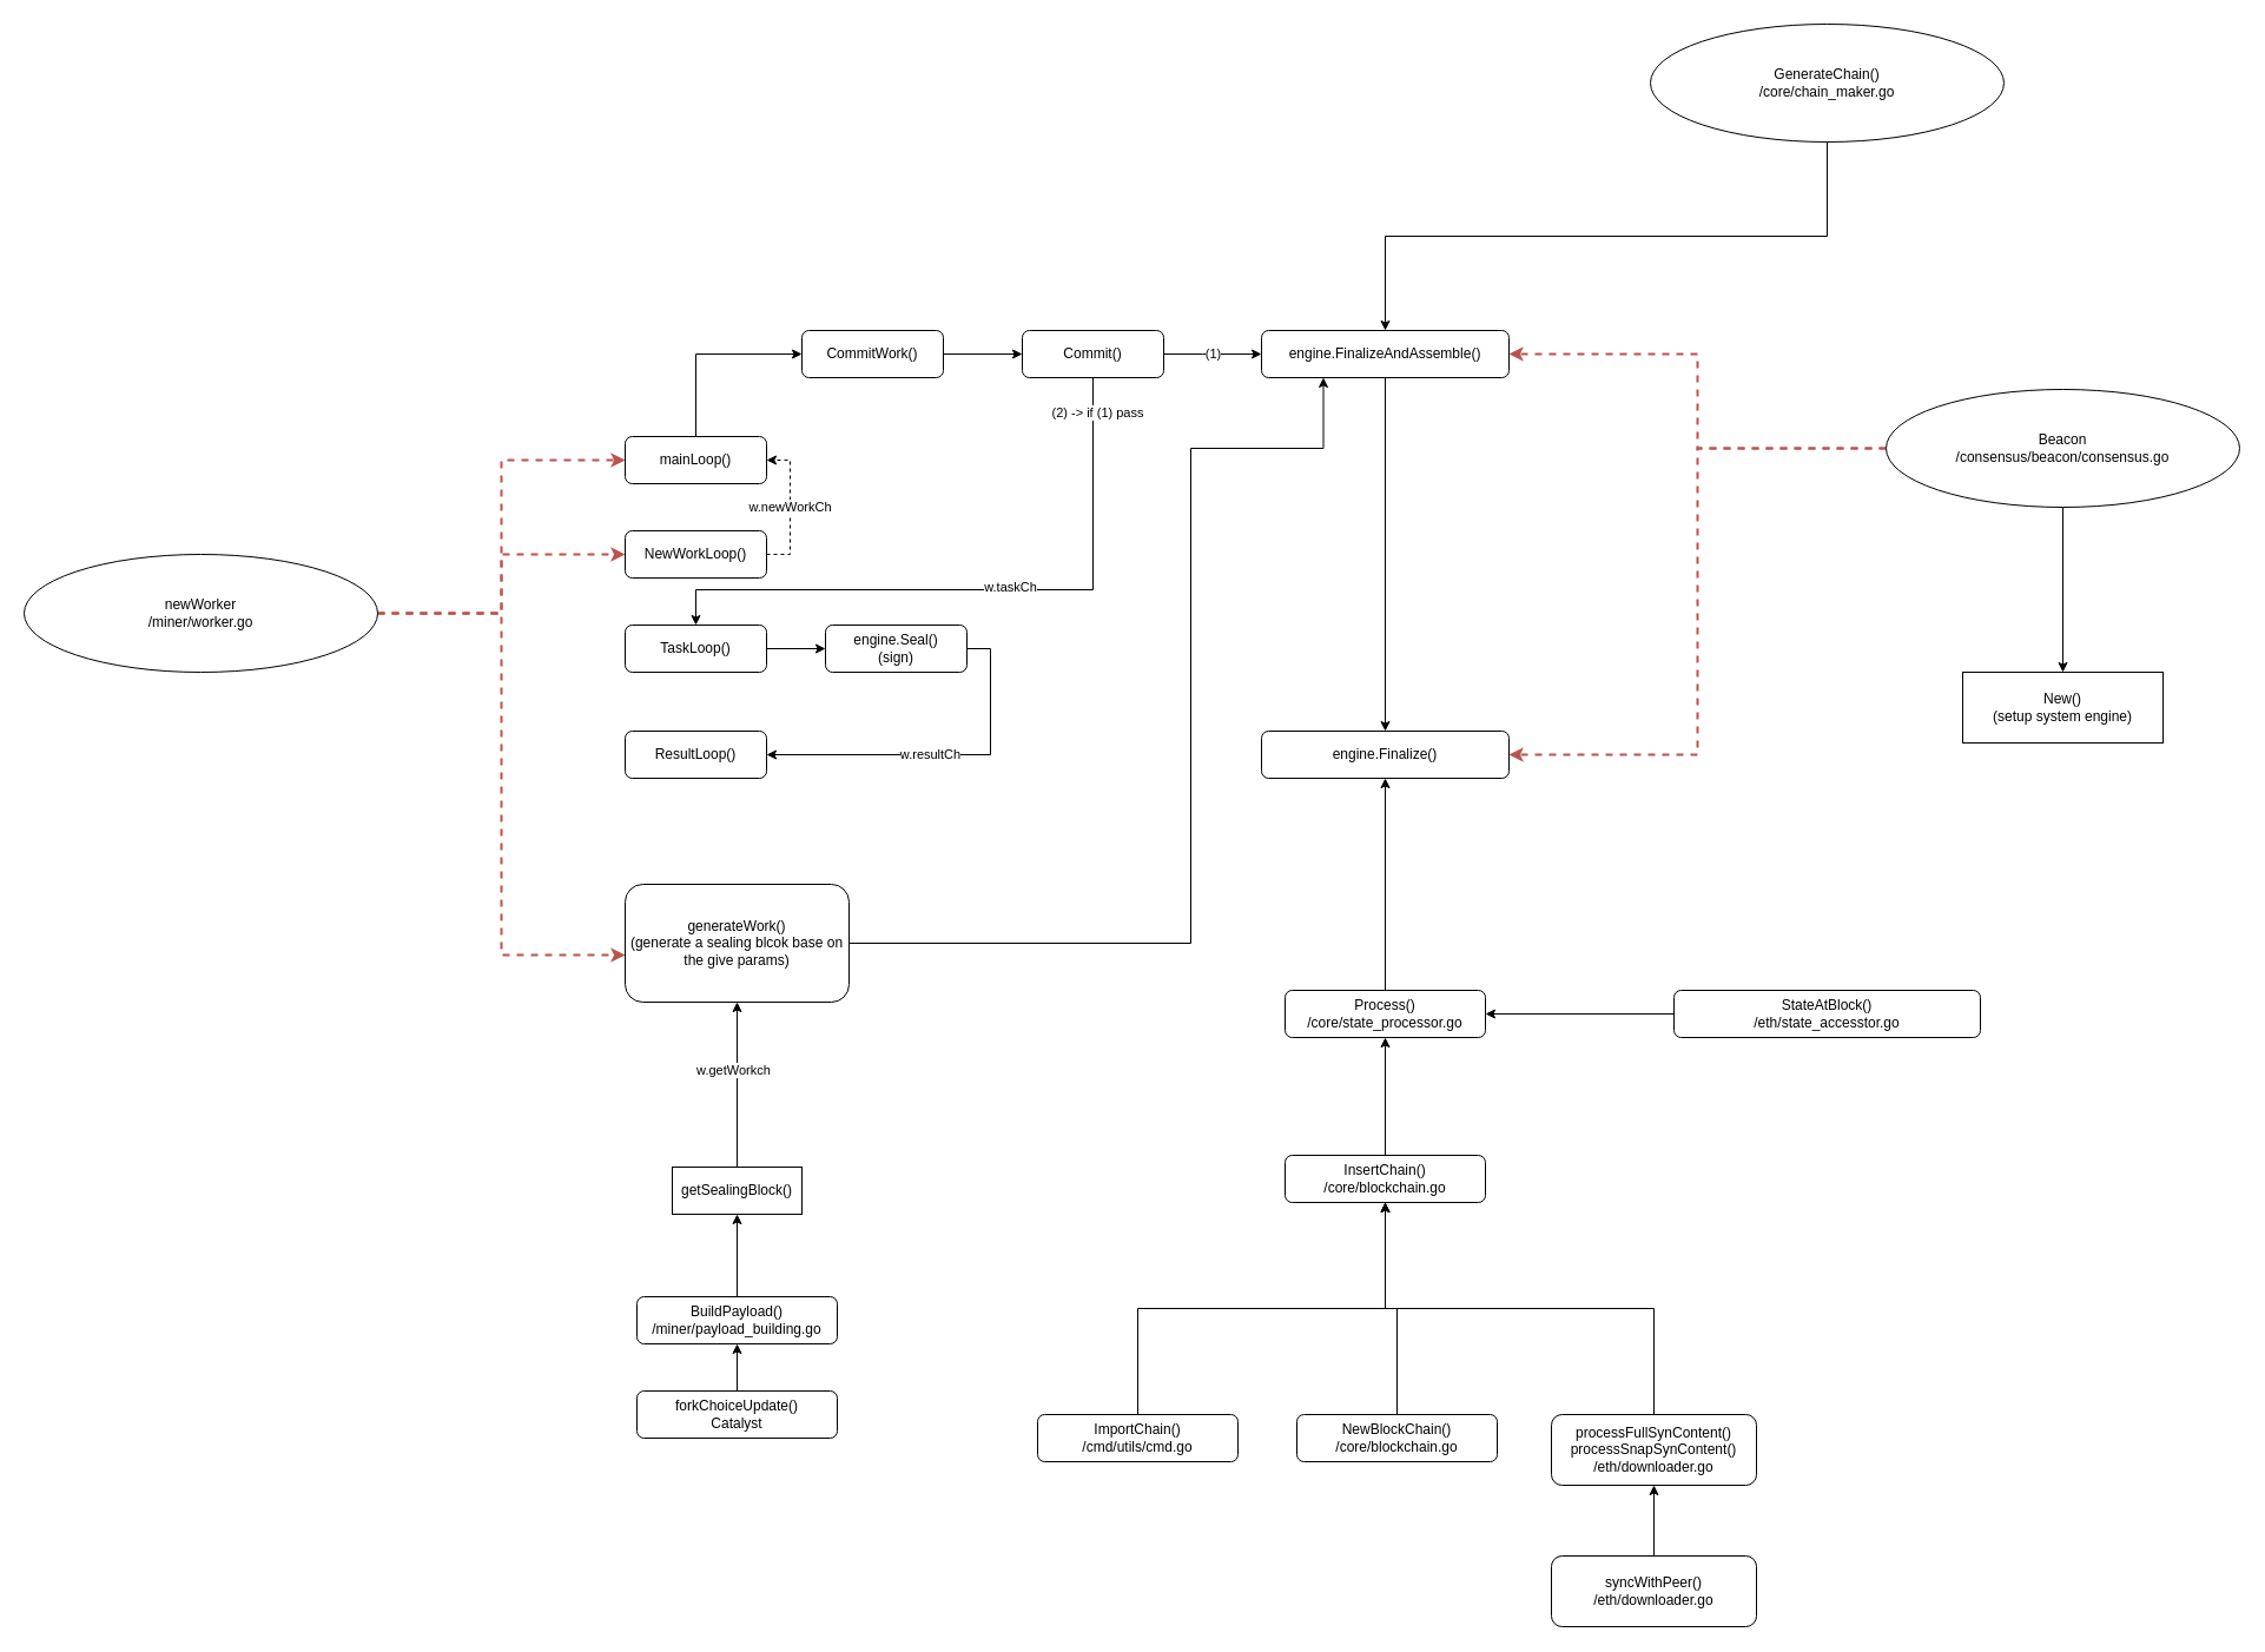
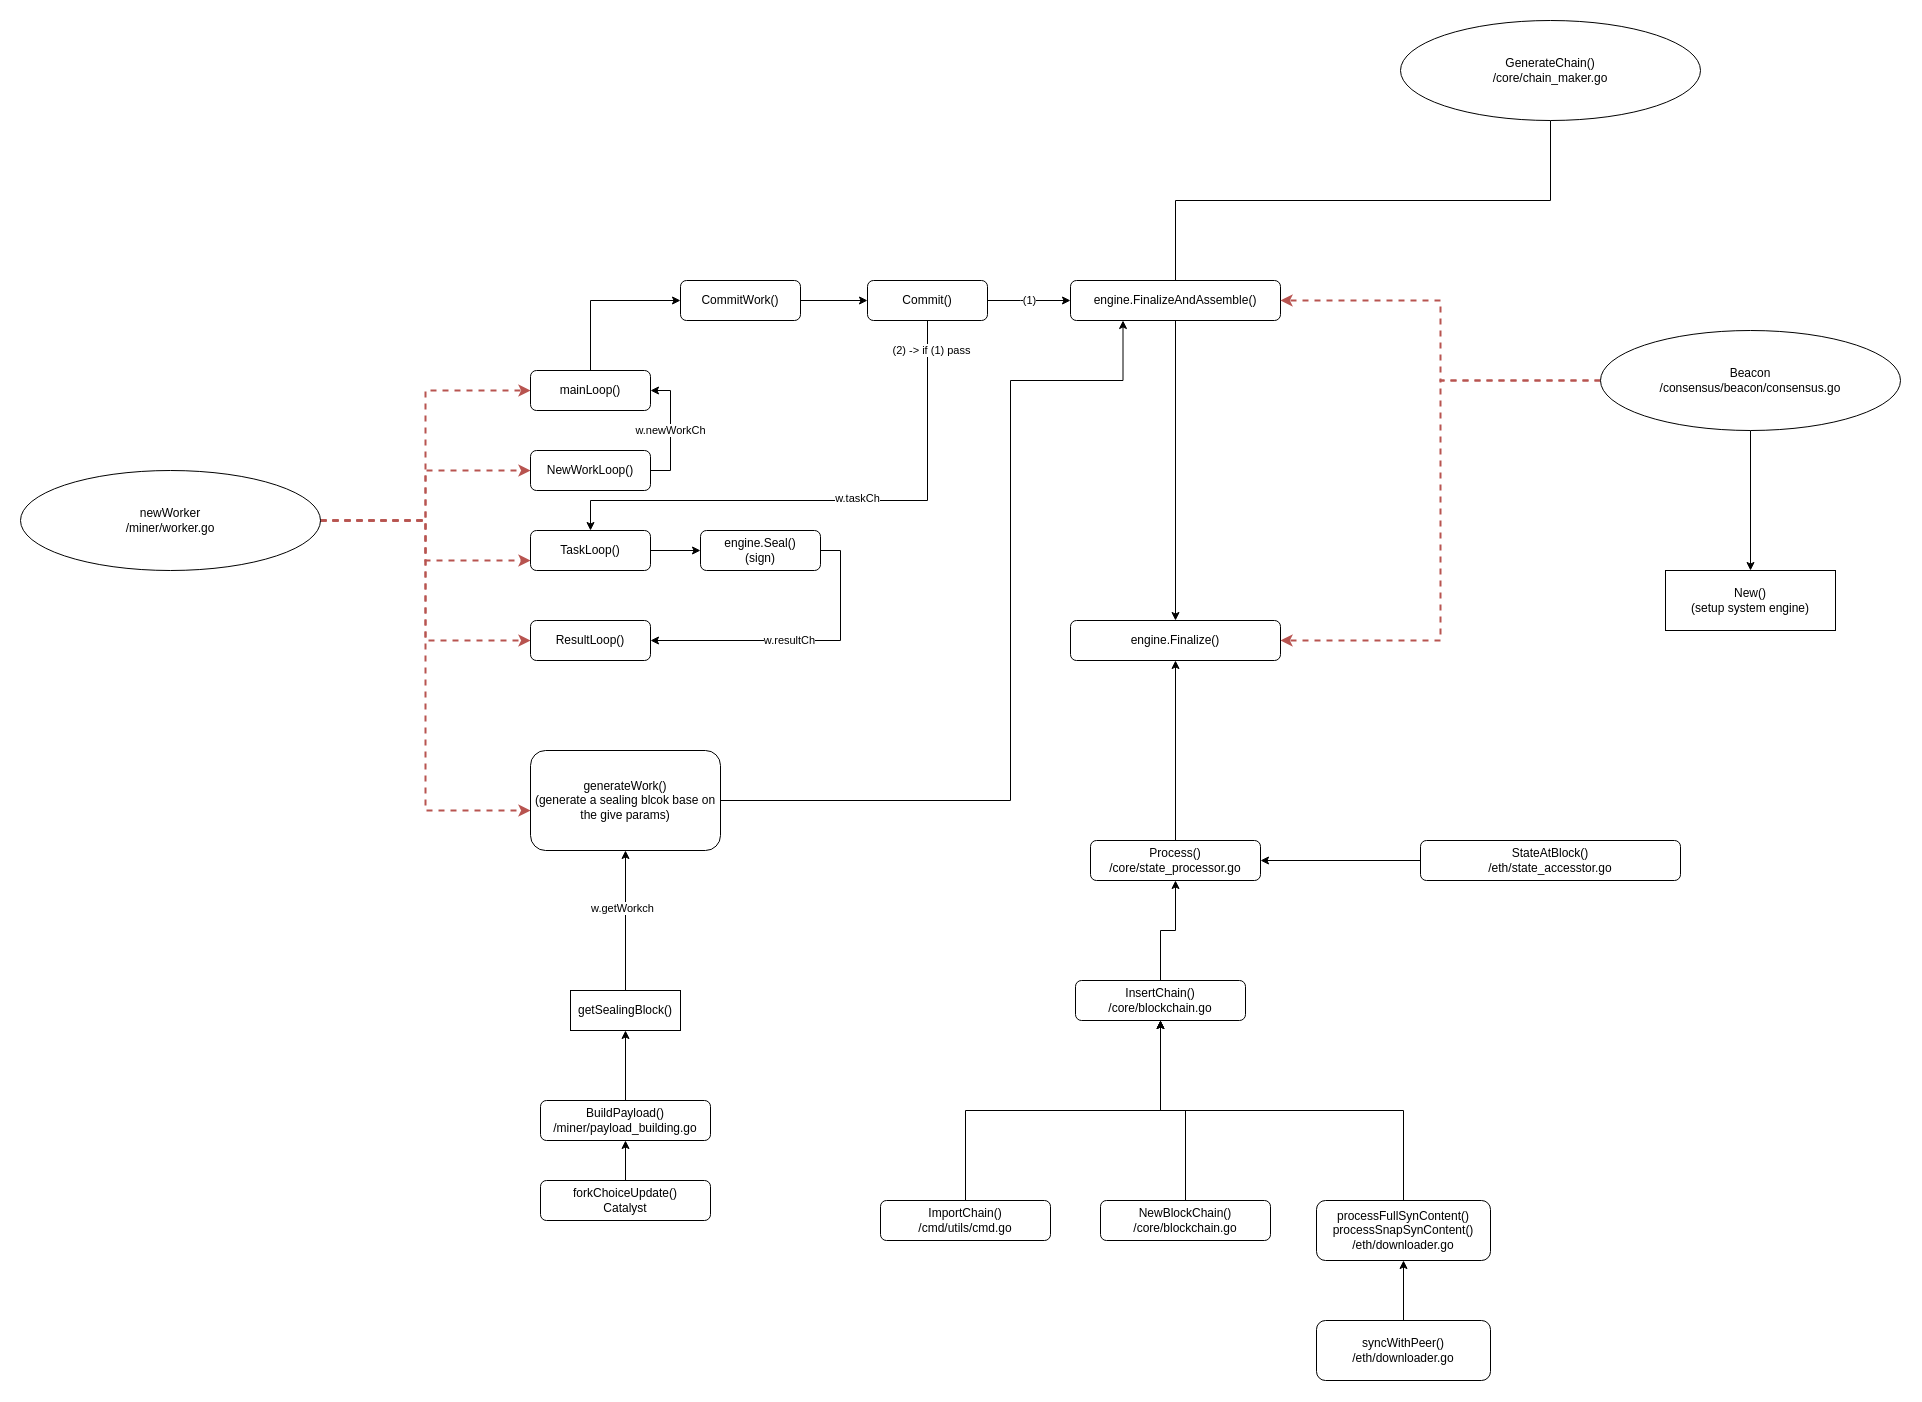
- <mxCell id="31" style="edgeStyle=orthogonalEdgeStyle;rounded=0;orthogonalLoop=1;jettySize=auto;html=1;exitX=0.5;exitY=1;exitDx=0;exitDy=0;entryX=0.5;entryY=0;entryDx=0;entryDy=0;" parent="1" source="32" target="24" edge="1"><mxGeometry relative="1" as="geometry" /></mxCell>
+ <mxCell id="31" style="edgeStyle=orthogonalEdgeStyle;rounded=0;orthogonalLoop=1;jettySize=auto;html=1;exitX=0.5;exitY=1;exitDx=0;exitDy=0;entryX=0.5;entryY=0;entryDx=0;entryDy=0;endArrow=none;" parent="1" source="32" target="24" edge="1"><mxGeometry relative="1" as="geometry" /></mxCell>
- <mxCell id="8" value="w.newWorkCh" style="edgeStyle=orthogonalEdgeStyle;rounded=0;orthogonalLoop=1;jettySize=auto;html=1;exitX=1;exitY=0.5;exitDx=0;exitDy=0;entryX=1;entryY=0.5;entryDx=0;entryDy=0;dashed=1;" parent="1" source="9" target="7" edge="1"><mxGeometry relative="1" as="geometry" /></mxCell>
+ <mxCell id="8" value="w.newWorkCh" style="edgeStyle=orthogonalEdgeStyle;rounded=0;orthogonalLoop=1;jettySize=auto;html=1;exitX=1;exitY=0.5;exitDx=0;exitDy=0;entryX=1;entryY=0.5;entryDx=0;entryDy=0;" parent="1" source="9" target="7" edge="1"><mxGeometry relative="1" as="geometry" /></mxCell>
+ <mxCell id="3" style="edgeStyle=orthogonalEdgeStyle;rounded=0;orthogonalLoop=1;jettySize=auto;html=1;entryX=0;entryY=0.75;entryDx=0;entryDy=0;fillColor=#f8cecc;strokeColor=#b85450;strokeWidth=2;dashed=1;exitX=1;exitY=0.5;exitDx=0;exitDy=0;" parent="1" source="34" target="11" edge="1"><mxGeometry relative="1" as="geometry"><mxPoint x="400" y="516" as="sourcePoint" /></mxGeometry></mxCell>
+ <mxCell id="2" style="edgeStyle=orthogonalEdgeStyle;rounded=0;orthogonalLoop=1;jettySize=auto;html=1;exitX=1;exitY=0.5;exitDx=0;exitDy=0;entryX=0;entryY=0.5;entryDx=0;entryDy=0;fillColor=#f8cecc;strokeColor=#b85450;strokeWidth=2;dashed=1;" parent="1" source="34" target="12" edge="1"><mxGeometry relative="1" as="geometry"><mxPoint x="400" y="515" as="sourcePoint" /></mxGeometry></mxCell>
- <mxCell id="49" value="InsertChain()&lt;br&gt;/core/blockchain.go" style="rounded=1;whiteSpace=wrap;html=1;fontSize=12;glass=0;strokeWidth=1;shadow=0;" parent="1" vertex="1"><mxGeometry x="1090" y="980" width="170" height="40" as="geometry" /></mxCell>
+ <mxCell id="49" value="InsertChain()&lt;br&gt;/core/blockchain.go" style="rounded=1;whiteSpace=wrap;html=1;fontSize=12;glass=0;strokeWidth=1;shadow=0;" parent="1" vertex="1"><mxGeometry x="1075" y="980" width="170" height="40" as="geometry" /></mxCell>
